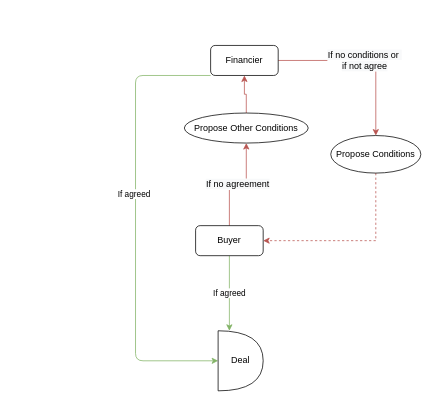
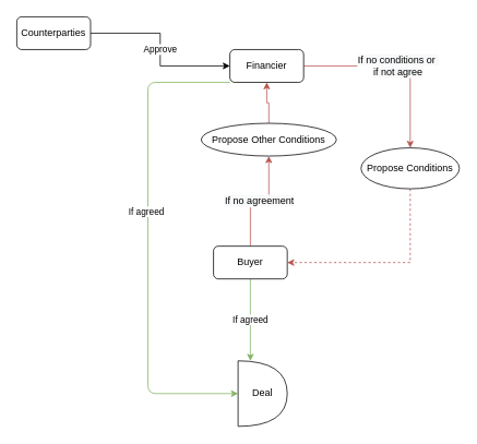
+ <mxCell id="10" value="Counterparties&lt;br&gt;" style="rounded=1;whiteSpace=wrap;html=1;" vertex="1" parent="1"><mxGeometry x="20" y="20" width="90" height="40" as="geometry" /></mxCell>
+ <mxCell id="9" value="Approve" style="edgeStyle=orthogonalEdgeStyle;rounded=0;orthogonalLoop=1;jettySize=auto;html=1;exitX=1;exitY=0.5;exitDx=0;exitDy=0;entryX=0;entryY=0.5;entryDx=0;entryDy=0;" edge="1" parent="1" source="10" target="5"><mxGeometry relative="1" as="geometry" /></mxCell>
